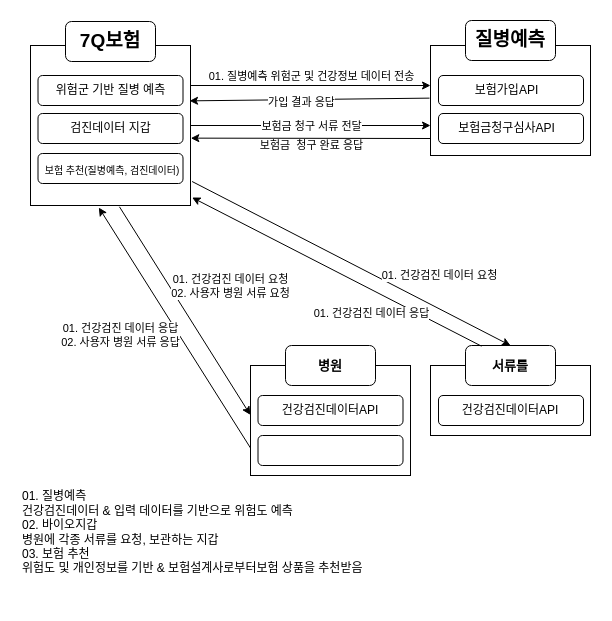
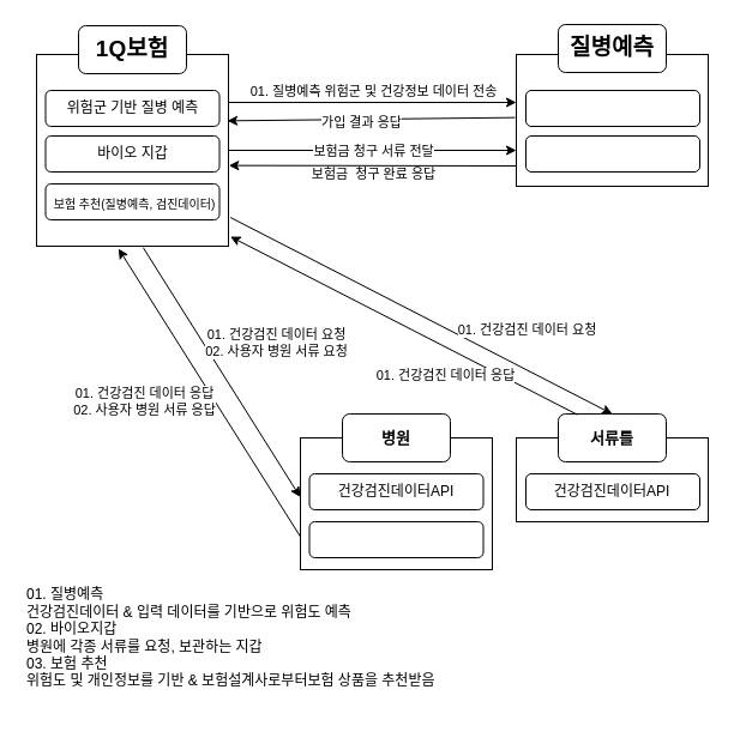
- <mxCell id="9" value="&lt;b&gt;&lt;font style=&quot;font-size: 19px;&quot;&gt;7Q보험&lt;/font&gt;&lt;/b&gt;" style="text;html=1;strokeColor=none;fillColor=none;align=center;verticalAlign=middle;whiteSpace=wrap;rounded=0;" vertex="1" parent="1"><mxGeometry x="70" y="26" width="80" height="30" as="geometry" /></mxCell>
+ <mxCell id="9" value="&lt;b&gt;&lt;font style=&quot;font-size: 19px;&quot;&gt;1Q보험&lt;/font&gt;&lt;/b&gt;" style="text;html=1;strokeColor=none;fillColor=none;align=center;verticalAlign=middle;whiteSpace=wrap;rounded=0;" vertex="1" parent="1"><mxGeometry x="70" y="26" width="80" height="30" as="geometry" /></mxCell>
- <mxCell id="33" value="보험가입API" style="text;html=1;strokeColor=none;fillColor=none;align=center;verticalAlign=middle;whiteSpace=wrap;rounded=0;" vertex="1" parent="1"><mxGeometry x="470" y="75" width="72.5" height="30" as="geometry" /></mxCell>
- <mxCell id="39" value="검진데이터 지갑" style="text;html=1;strokeColor=none;fillColor=none;align=center;verticalAlign=middle;whiteSpace=wrap;rounded=0;" vertex="1" parent="1"><mxGeometry x="33.75" y="113" width="152.5" height="30" as="geometry" /></mxCell>
+ <mxCell id="39" value="바이오 지갑" style="text;html=1;strokeColor=none;fillColor=none;align=center;verticalAlign=middle;whiteSpace=wrap;rounded=0;" vertex="1" parent="1"><mxGeometry x="33.75" y="113" width="152.5" height="30" as="geometry" /></mxCell>
- <mxCell id="34" value="보험금청구심사API" style="text;html=1;strokeColor=none;fillColor=none;align=center;verticalAlign=middle;whiteSpace=wrap;rounded=0;" vertex="1" parent="1"><mxGeometry x="448.75" y="113" width="115" height="30" as="geometry" /></mxCell>
